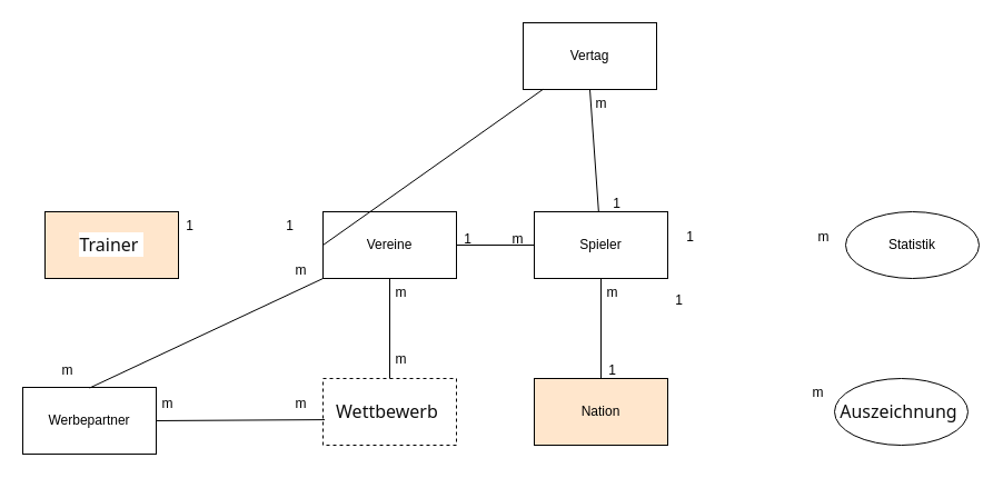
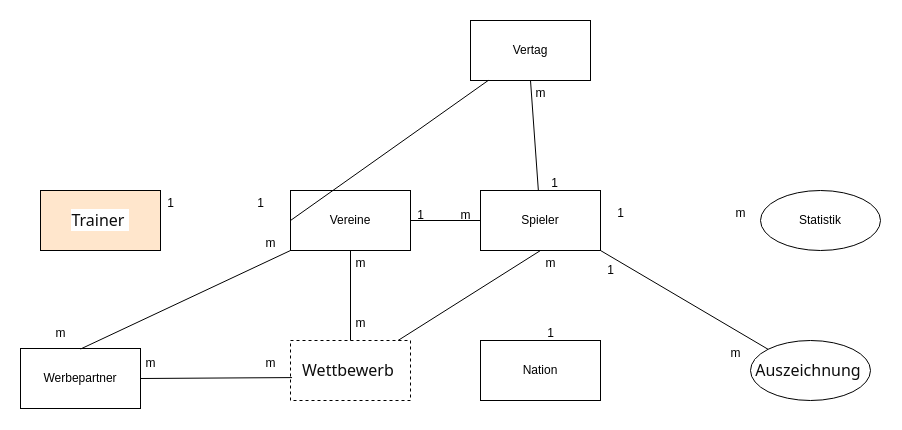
- <mxCell id="17" value="" style="endArrow=none;html=1;rounded=0;exitX=0.5;exitY=1;exitDx=0;exitDy=0;entryX=0.5;entryY=0;entryDx=0;entryDy=0;" edge="1" parent="1" source="2" target="3"><mxGeometry width="50" height="50" relative="1" as="geometry"><mxPoint x="560" y="50" as="sourcePoint" /><mxPoint x="610" y="0" as="targetPoint" /></mxGeometry></mxCell>
+ <mxCell id="17" value="" style="endArrow=none;html=1;rounded=0;exitX=0.5;exitY=1;exitDx=0;exitDy=0;" edge="1" parent="1" source="2" target="7"><mxGeometry width="50" height="50" relative="1" as="geometry"><mxPoint x="560" y="50" as="sourcePoint" /><mxPoint x="610" y="0" as="targetPoint" /></mxGeometry></mxCell>
+ <mxCell id="34" value="" style="endArrow=none;html=1;rounded=0;entryX=0;entryY=0;entryDx=0;entryDy=0;exitX=1;exitY=1;exitDx=0;exitDy=0;" edge="1" parent="1" source="2" target="6"><mxGeometry width="50" height="50" relative="1" as="geometry"><mxPoint x="410" y="280" as="sourcePoint" /><mxPoint x="460" y="230" as="targetPoint" /></mxGeometry></mxCell>
- <mxCell id="3" value="Nation" style="rounded=0;whiteSpace=wrap;html=1;fillColor=#ffe6cc;" vertex="1" parent="1"><mxGeometry x="480" y="340" width="120" height="60" as="geometry" /></mxCell>
+ <mxCell id="3" value="Nation" style="rounded=0;whiteSpace=wrap;html=1;" vertex="1" parent="1"><mxGeometry x="480" y="340" width="120" height="60" as="geometry" /></mxCell>
